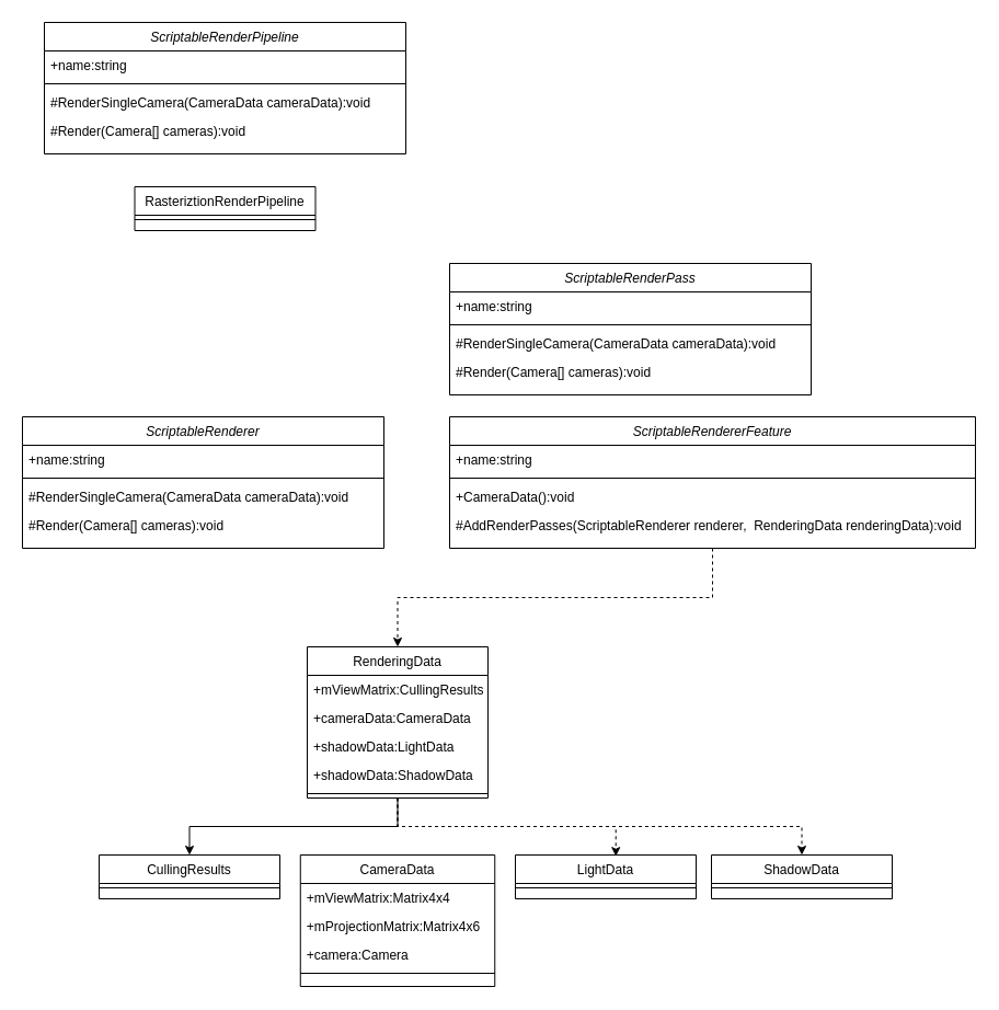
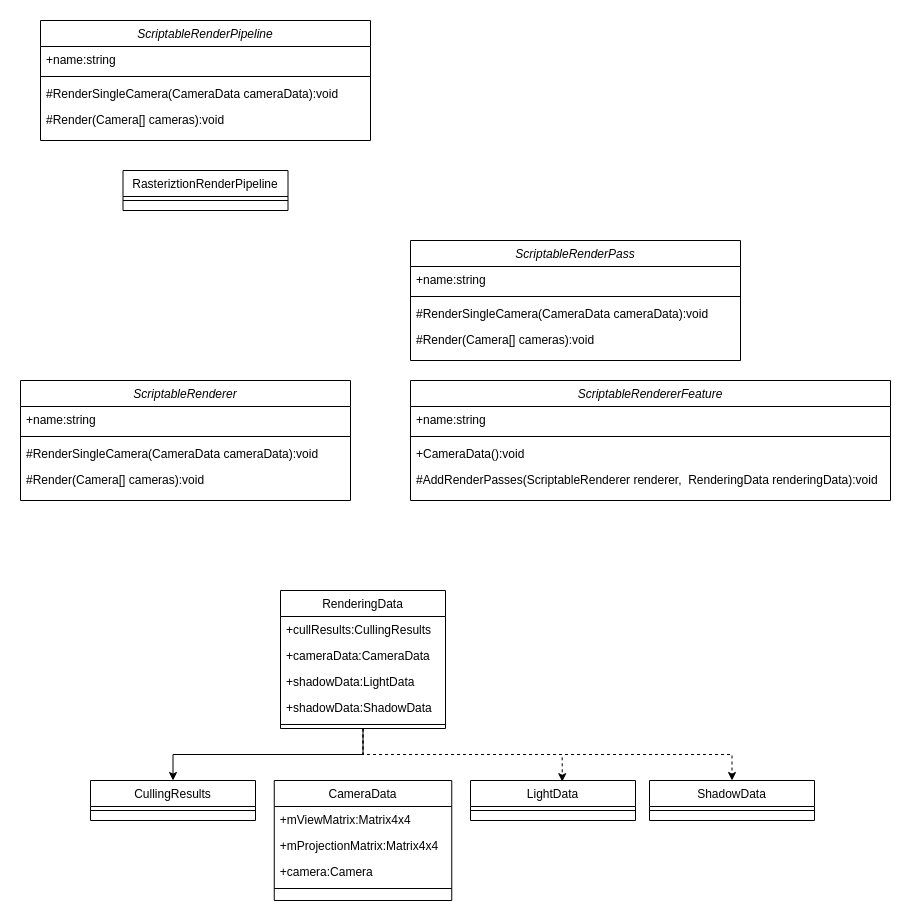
- <mxCell id="14" style="edgeStyle=orthogonalEdgeStyle;rounded=0;orthogonalLoop=1;jettySize=auto;html=1;exitX=0.5;exitY=1;exitDx=0;exitDy=0;entryX=0.5;entryY=0;entryDx=0;entryDy=0;dashed=1;" edge="1" parent="1" source="15" target="28"><mxGeometry relative="1" as="geometry" /></mxCell>
- <mxCell id="29" value="+mViewMatrix:CullingResults" style="text;align=left;verticalAlign=top;spacingLeft=4;spacingRight=4;overflow=hidden;rotatable=0;points=[[0,0.5],[1,0.5]];portConstraint=eastwest;" vertex="1" parent="28"><mxGeometry y="26" width="165" height="26" as="geometry" /></mxCell>
+ <mxCell id="29" value="+cullResults:CullingResults" style="text;align=left;verticalAlign=top;spacingLeft=4;spacingRight=4;overflow=hidden;rotatable=0;points=[[0,0.5],[1,0.5]];portConstraint=eastwest;" vertex="1" parent="28"><mxGeometry y="26" width="165" height="26" as="geometry" /></mxCell>
- <mxCell id="36" value="+mProjectionMatrix:Matrix4x6" style="text;align=left;verticalAlign=top;spacingLeft=4;spacingRight=4;overflow=hidden;rotatable=0;points=[[0,0.5],[1,0.5]];portConstraint=eastwest;" vertex="1" parent="34"><mxGeometry y="52" width="177.5" height="26" as="geometry" /></mxCell>
+ <mxCell id="36" value="+mProjectionMatrix:Matrix4x4" style="text;align=left;verticalAlign=top;spacingLeft=4;spacingRight=4;overflow=hidden;rotatable=0;points=[[0,0.5],[1,0.5]];portConstraint=eastwest;" vertex="1" parent="34"><mxGeometry y="52" width="177.5" height="26" as="geometry" /></mxCell>
